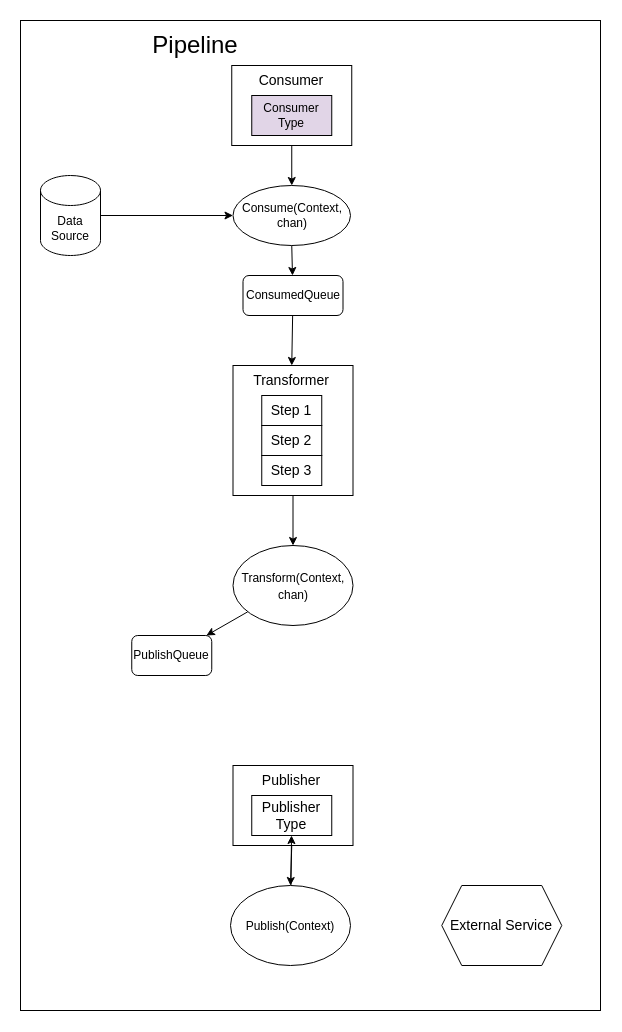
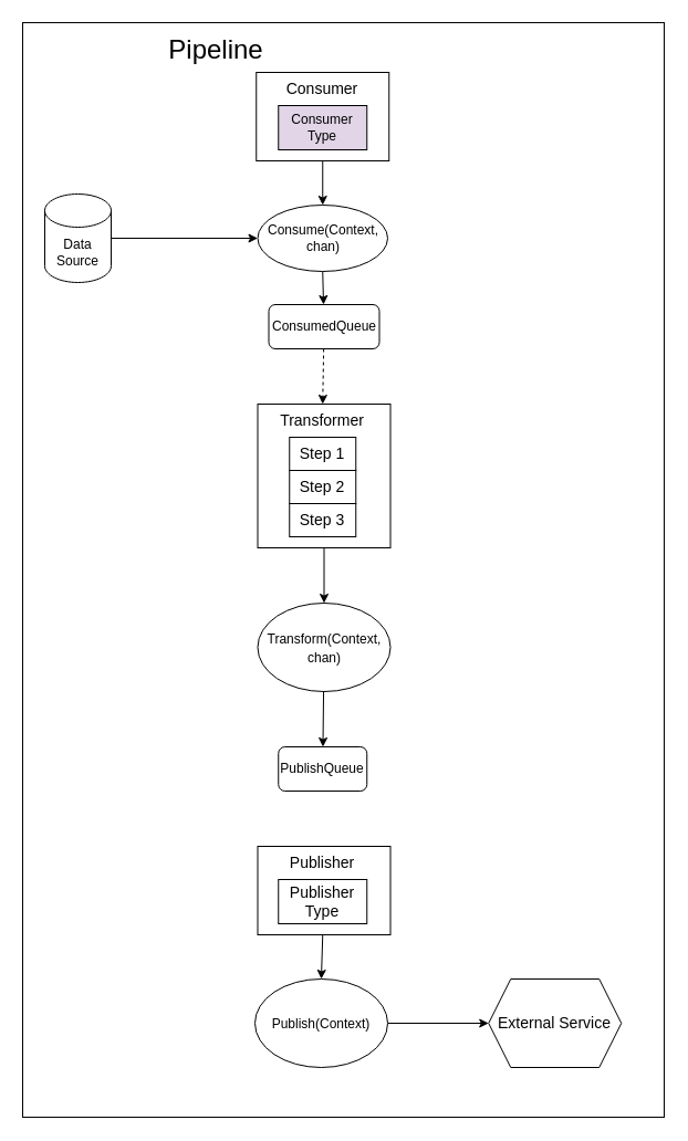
- <mxCell id="10" style="edgeStyle=none;html=1;entryX=0.5;entryY=0;entryDx=0;entryDy=0;fontSize=14;" parent="1" source="11" target="14" edge="1"><mxGeometry relative="1" as="geometry" /></mxCell>
+ <mxCell id="10" style="edgeStyle=none;html=1;entryX=0.5;entryY=0;entryDx=0;entryDy=0;fontSize=14;dashed=1;" parent="1" source="11" target="14" edge="1"><mxGeometry relative="1" as="geometry" /></mxCell>
- <mxCell id="20" value="PublishQueue" style="rounded=1;whiteSpace=wrap;html=1;" parent="1" vertex="1"><mxGeometry x="131.25" y="635" width="80" height="40" as="geometry" /></mxCell>
+ <mxCell id="20" value="PublishQueue" style="rounded=1;whiteSpace=wrap;html=1;" parent="1" vertex="1"><mxGeometry x="251.25" y="675" width="80" height="40" as="geometry" /></mxCell>
- <mxCell id="25" style="edgeStyle=none;html=1;fontSize=14;" parent="1" source="26" target="24" edge="1"><mxGeometry relative="1" as="geometry" /></mxCell>
+ <mxCell id="25" style="edgeStyle=none;html=1;entryX=0;entryY=0.5;entryDx=0;entryDy=0;fontSize=14;" parent="1" source="26" target="27" edge="1"><mxGeometry relative="1" as="geometry" /></mxCell>
